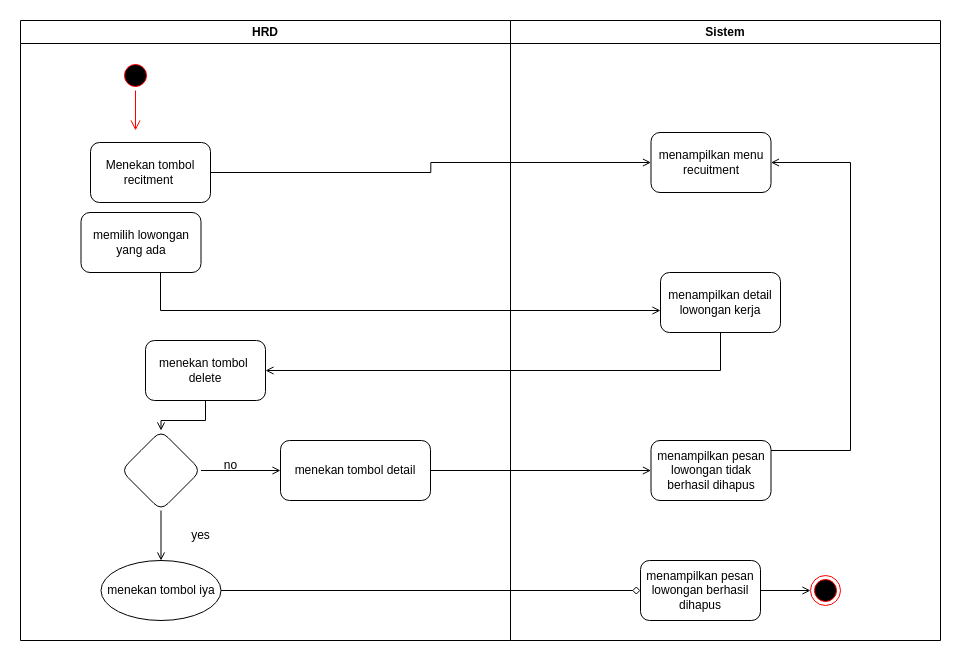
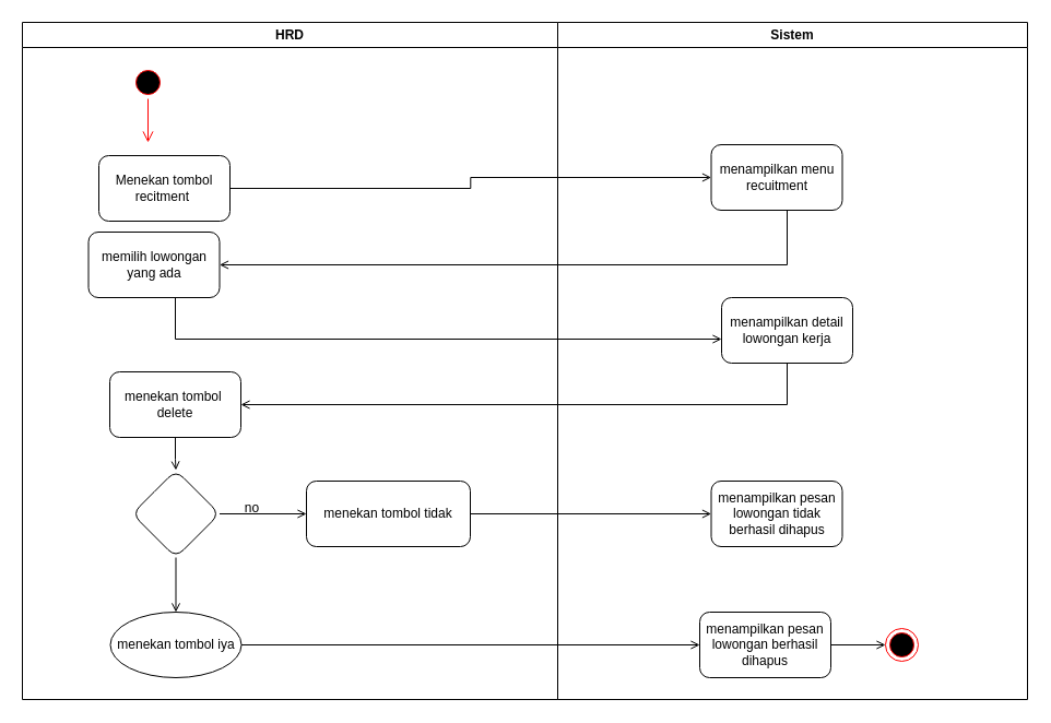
+ <mxCell id="25" value="" style="edgeStyle=orthogonalEdgeStyle;rounded=0;orthogonalLoop=1;jettySize=auto;html=1;endArrow=open;endFill=0;" parent="1" source="17" target="6" edge="1"><mxGeometry relative="1" as="geometry"><Array as="points"><mxPoint x="720" y="242" /></Array></mxGeometry></mxCell>
- <mxCell id="22" style="edgeStyle=orthogonalEdgeStyle;rounded=0;orthogonalLoop=1;jettySize=auto;html=1;entryX=1;entryY=0.5;entryDx=0;entryDy=0;endArrow=open;endFill=0;" parent="16" source="23" target="17" edge="1"><mxGeometry relative="1" as="geometry"><Array as="points"><mxPoint x="340" y="430" /><mxPoint x="340" y="142" /></Array></mxGeometry></mxCell>
- <mxCell id="8" value="menekan tombol&amp;nbsp; delete" style="whiteSpace=wrap;html=1;fillColor=rgb(255, 255, 255);strokeColor=rgb(0, 0, 0);fontColor=rgb(0, 0, 0);rounded=1;" parent="2" vertex="1"><mxGeometry x="125" y="320" width="120" height="60" as="geometry" /></mxCell>
+ <mxCell id="8" value="menekan tombol&amp;nbsp; delete" style="whiteSpace=wrap;html=1;fillColor=rgb(255, 255, 255);strokeColor=rgb(0, 0, 0);fontColor=rgb(0, 0, 0);rounded=1;" parent="2" vertex="1"><mxGeometry x="80" y="320" width="120" height="60" as="geometry" /></mxCell>
- <mxCell id="13" value="menekan tombol detail" style="whiteSpace=wrap;html=1;fillColor=rgb(255, 255, 255);strokeColor=rgb(0, 0, 0);fontColor=rgb(0, 0, 0);rounded=1;" parent="2" vertex="1"><mxGeometry x="260" y="420" width="150" height="60" as="geometry" /></mxCell>
+ <mxCell id="13" value="menekan tombol tidak" style="whiteSpace=wrap;html=1;fillColor=rgb(255, 255, 255);strokeColor=rgb(0, 0, 0);fontColor=rgb(0, 0, 0);rounded=1;" parent="2" vertex="1"><mxGeometry x="260" y="420" width="150" height="60" as="geometry" /></mxCell>
- <mxCell id="14" value="yes" style="text;html=1;align=center;verticalAlign=middle;resizable=0;points=[];autosize=1;strokeColor=none;fillColor=none;" parent="2" vertex="1"><mxGeometry x="160" y="500" width="40" height="30" as="geometry" /></mxCell>
- <mxCell id="28" value="" style="edgeStyle=orthogonalEdgeStyle;rounded=0;orthogonalLoop=1;jettySize=auto;html=1;exitX=1;exitY=0.5;exitDx=0;exitDy=0;endArrow=diamond;endFill=0;" parent="1" source="12" target="20" edge="1"><mxGeometry relative="1" as="geometry"><mxPoint x="440" y="450.091" as="sourcePoint" /></mxGeometry></mxCell>
+ <mxCell id="28" value="" style="edgeStyle=orthogonalEdgeStyle;rounded=0;orthogonalLoop=1;jettySize=auto;html=1;exitX=1;exitY=0.5;exitDx=0;exitDy=0;endArrow=open;endFill=0;" parent="1" source="12" target="20" edge="1"><mxGeometry relative="1" as="geometry"><mxPoint x="440" y="450.091" as="sourcePoint" /></mxGeometry></mxCell>
